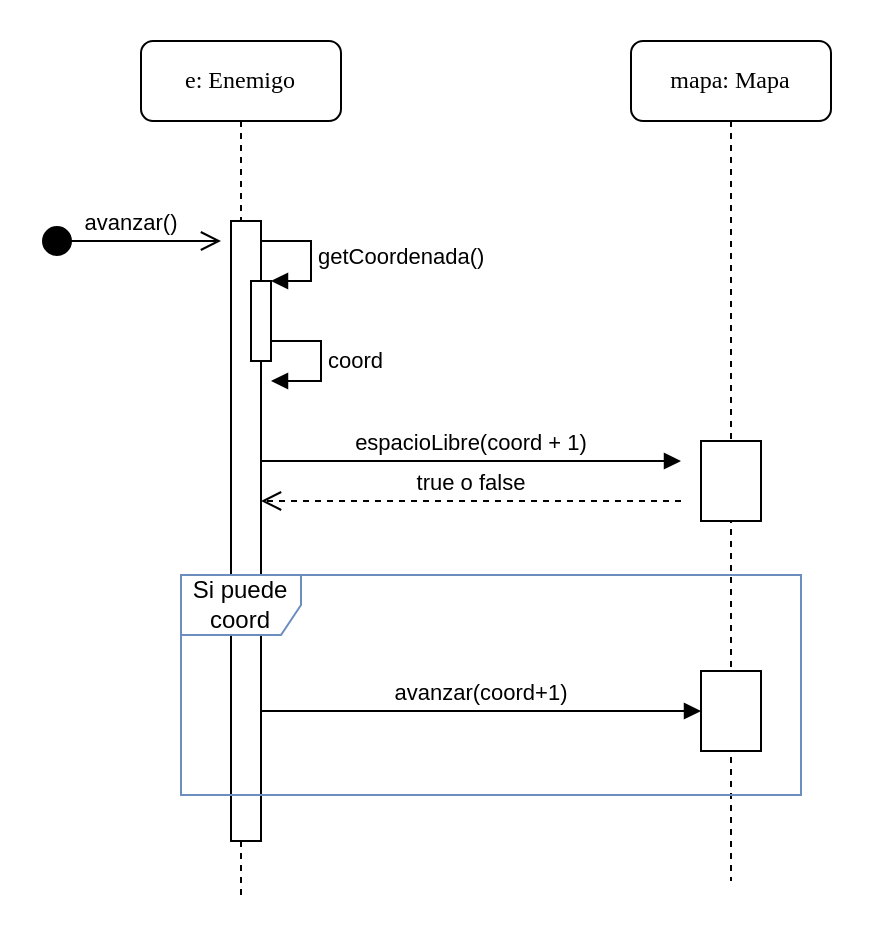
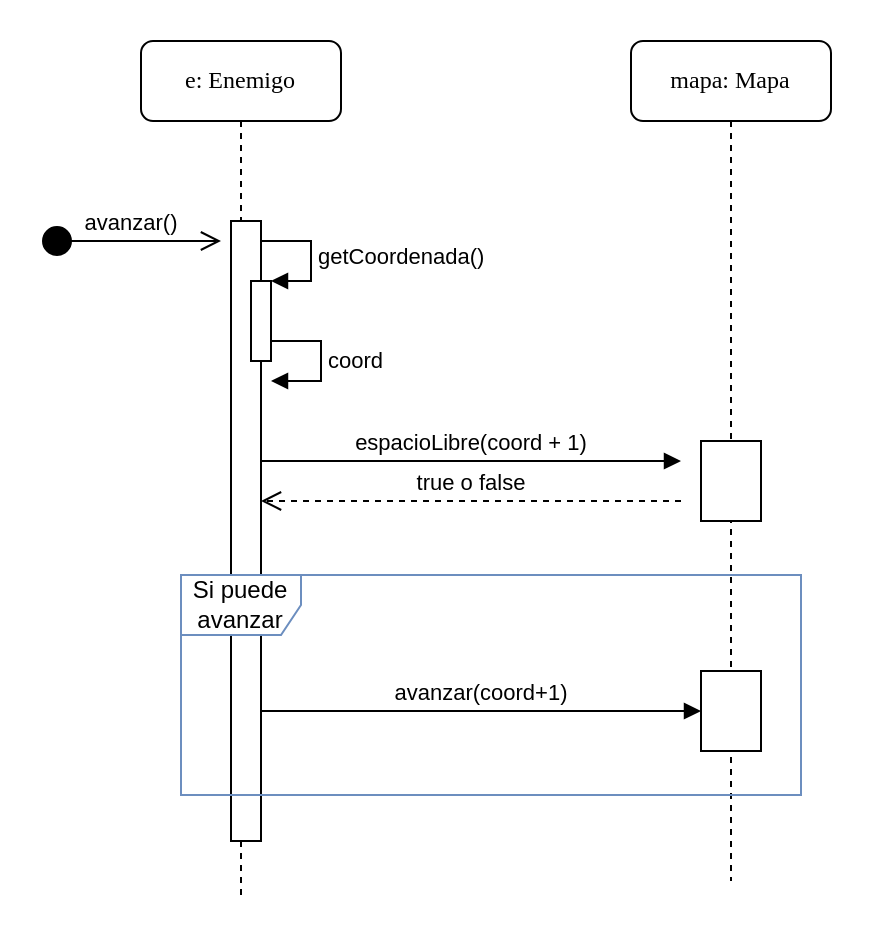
- <mxCell id="11" value="Si puede coord" style="shape=umlFrame;whiteSpace=wrap;html=1;fillColor=#ffffff;strokeColor=#6c8ebf;gradientColor=none;shadow=0;" vertex="1" parent="1"><mxGeometry x="90" y="287" width="310" height="110" as="geometry" /></mxCell>
+ <mxCell id="11" value="Si puede avanzar" style="shape=umlFrame;whiteSpace=wrap;html=1;fillColor=#ffffff;strokeColor=#6c8ebf;gradientColor=none;shadow=0;" vertex="1" parent="1"><mxGeometry x="90" y="287" width="310" height="110" as="geometry" /></mxCell>
